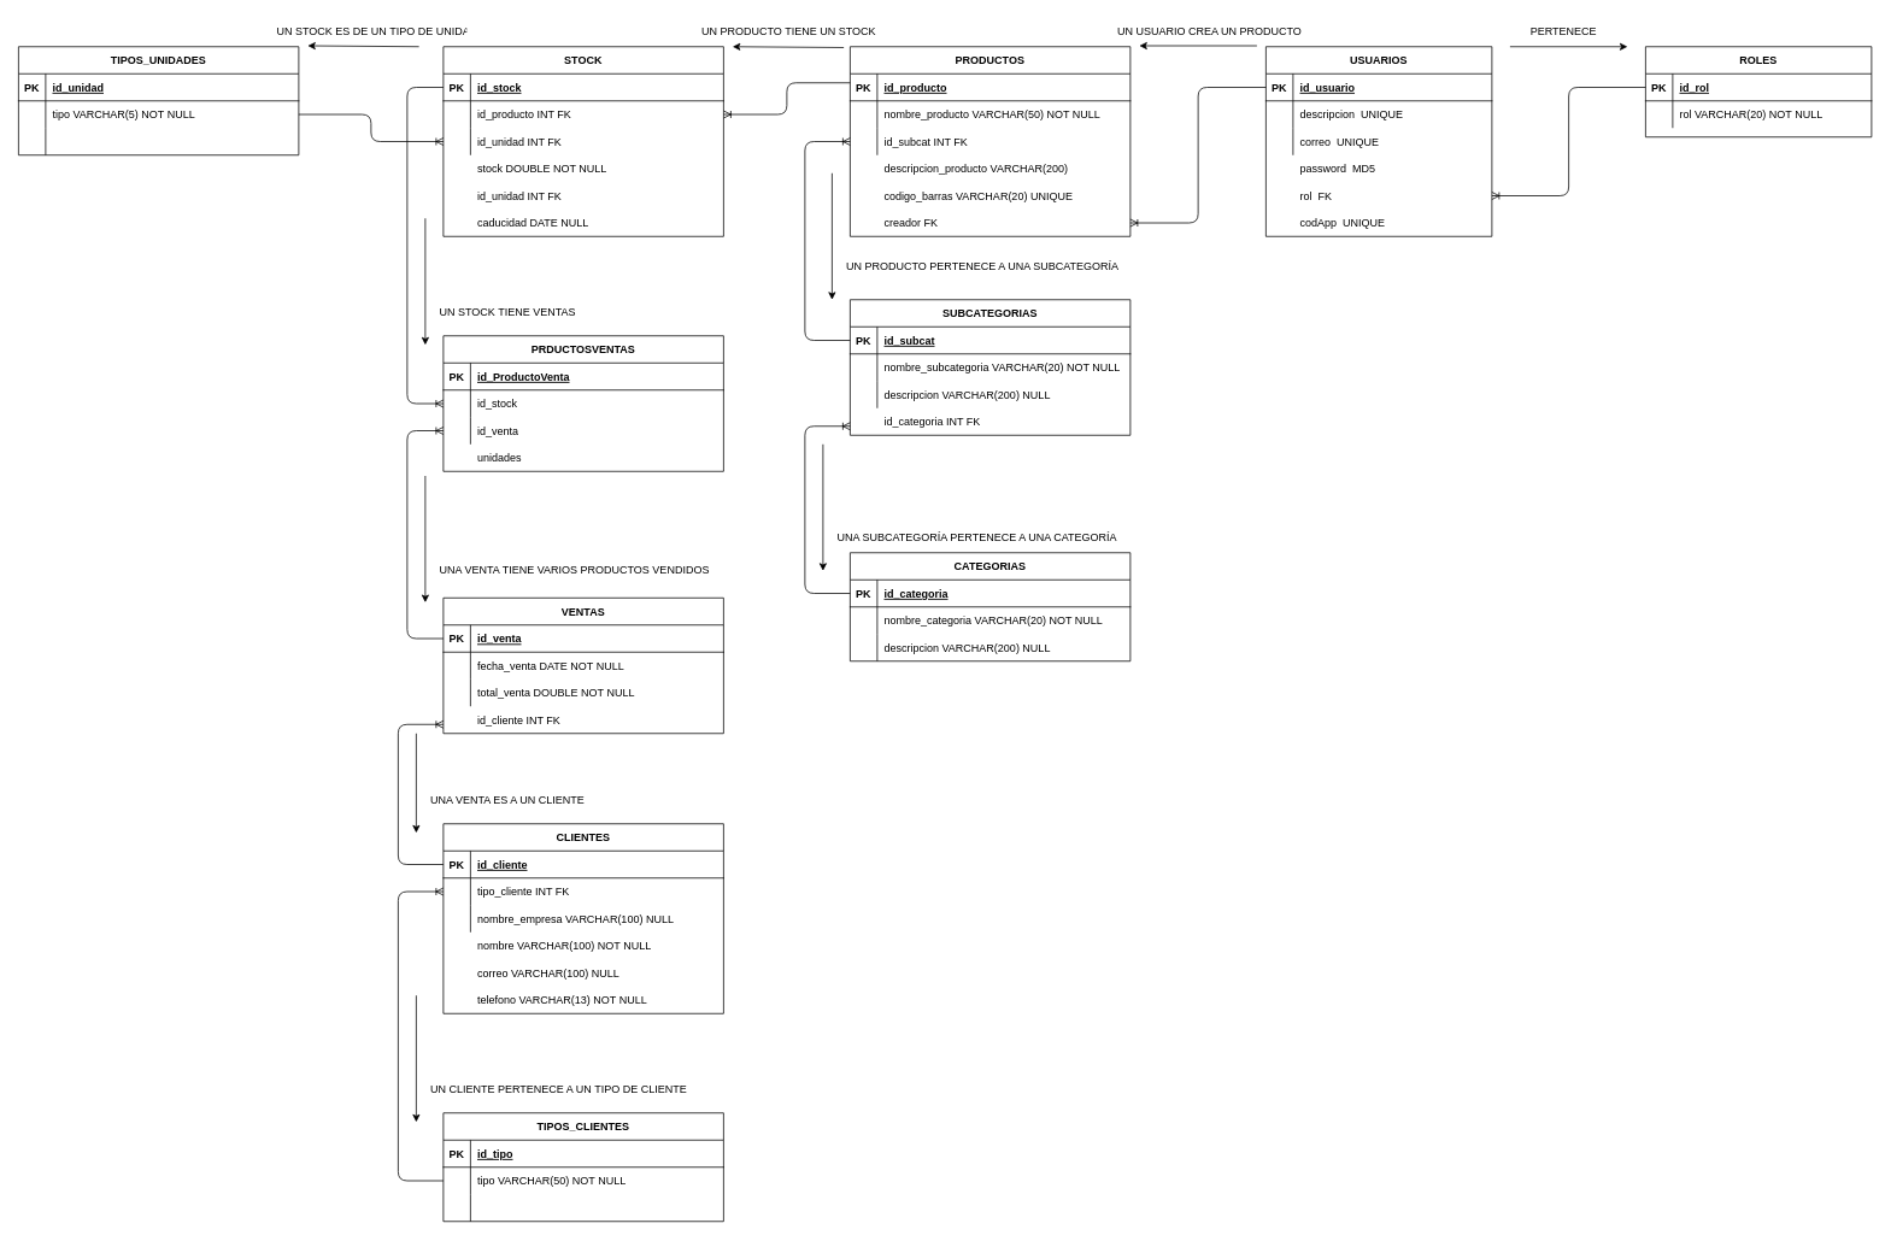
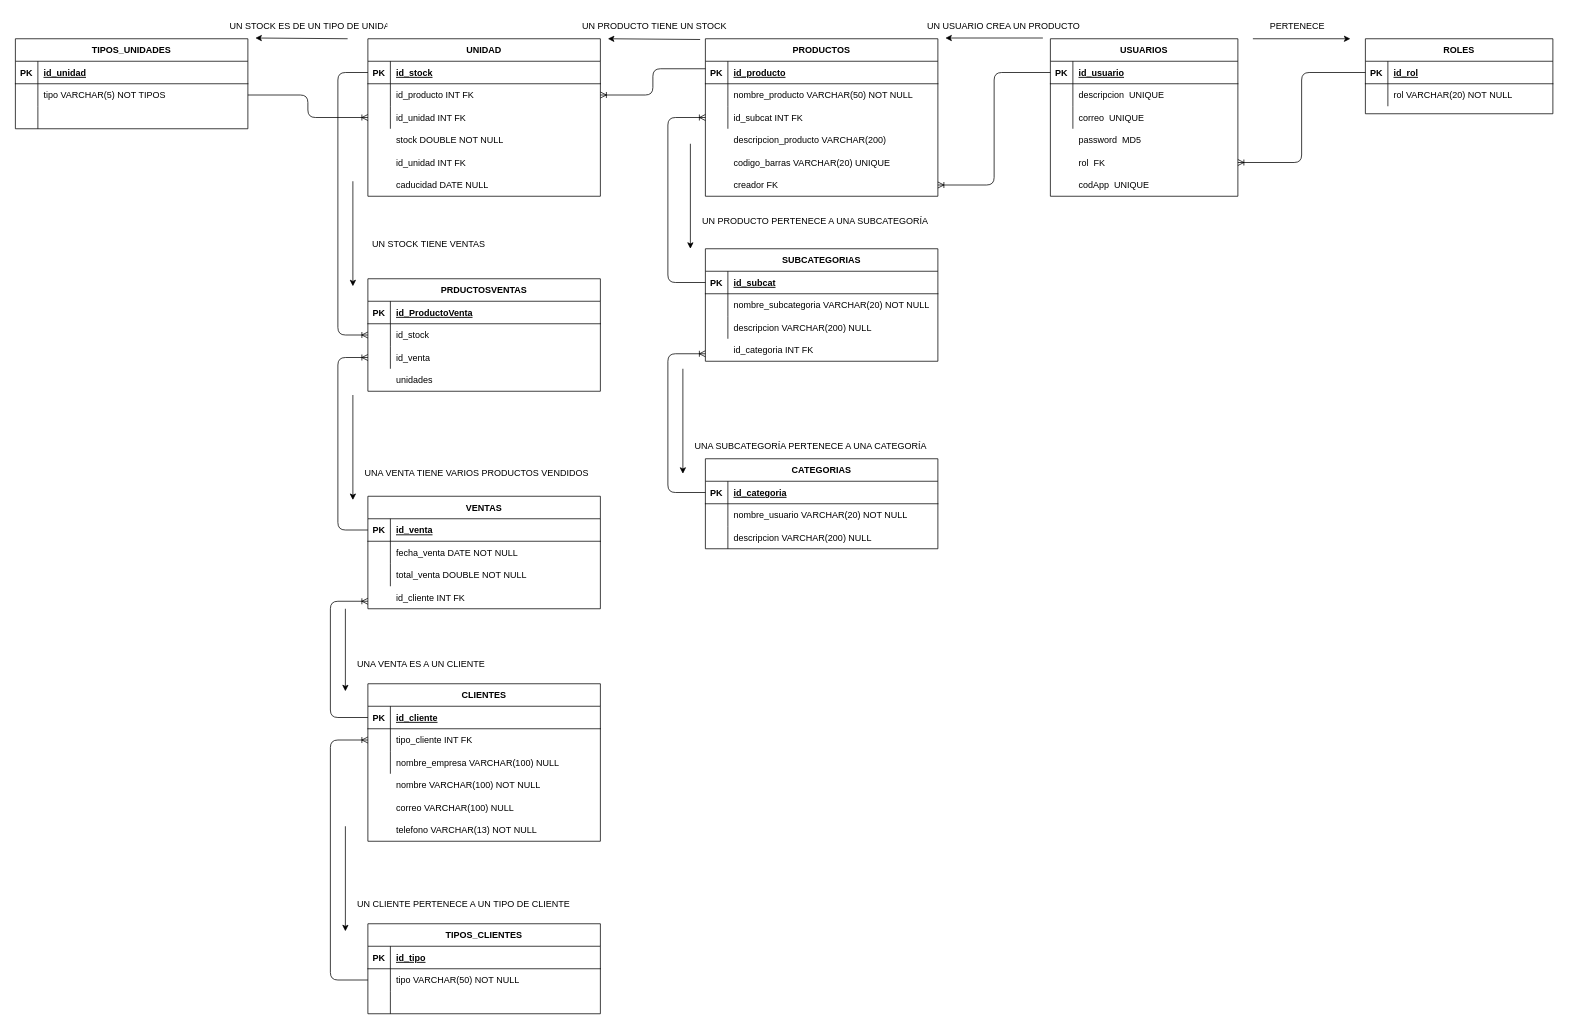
- <mxCell id="45" value="STOCK" style="shape=table;startSize=30;container=1;collapsible=1;childLayout=tableLayout;fixedRows=1;rowLines=0;fontStyle=1;align=center;resizeLast=1;" parent="1" vertex="1"><mxGeometry x="490" y="51" width="310" height="210" as="geometry" /></mxCell>
+ <mxCell id="45" value="UNIDAD" style="shape=table;startSize=30;container=1;collapsible=1;childLayout=tableLayout;fixedRows=1;rowLines=0;fontStyle=1;align=center;resizeLast=1;" parent="1" vertex="1"><mxGeometry x="490" y="51" width="310" height="210" as="geometry" /></mxCell>
- <mxCell id="91" value="tipo VARCHAR(5) NOT NULL" style="shape=partialRectangle;overflow=hidden;connectable=0;fillColor=none;top=0;left=0;bottom=0;right=0;align=left;spacingLeft=6;" parent="89" vertex="1"><mxGeometry x="30" width="280" height="30" as="geometry" /></mxCell>
+ <mxCell id="91" value="tipo VARCHAR(5) NOT TIPOS" style="shape=partialRectangle;overflow=hidden;connectable=0;fillColor=none;top=0;left=0;bottom=0;right=0;align=left;spacingLeft=6;" parent="89" vertex="1"><mxGeometry x="30" width="280" height="30" as="geometry" /></mxCell>
- <mxCell id="157" value="UN STOCK TIENE VENTAS" style="text;strokeColor=none;fillColor=none;spacingLeft=4;spacingRight=4;overflow=hidden;rotatable=0;points=[[0,0.5],[1,0.5]];portConstraint=eastwest;fontSize=12;" parent="1" vertex="1"><mxGeometry x="480" y="331" width="330" height="30" as="geometry" /></mxCell>
+ <mxCell id="157" value="UN STOCK TIENE VENTAS" style="text;strokeColor=none;fillColor=none;spacingLeft=4;spacingRight=4;overflow=hidden;rotatable=0;points=[[0,0.5],[1,0.5]];portConstraint=eastwest;fontSize=12;" parent="1" vertex="1"><mxGeometry x="490" y="311" width="330" height="30" as="geometry" /></mxCell>
- <mxCell id="71" value="nombre_categoria VARCHAR(20) NOT NULL" style="shape=partialRectangle;overflow=hidden;connectable=0;fillColor=none;top=0;left=0;bottom=0;right=0;align=left;spacingLeft=6;" parent="69" vertex="1"><mxGeometry x="30" width="280" height="30" as="geometry" /></mxCell>
+ <mxCell id="71" value="nombre_usuario VARCHAR(20) NOT NULL" style="shape=partialRectangle;overflow=hidden;connectable=0;fillColor=none;top=0;left=0;bottom=0;right=0;align=left;spacingLeft=6;" parent="69" vertex="1"><mxGeometry x="30" width="280" height="30" as="geometry" /></mxCell>
